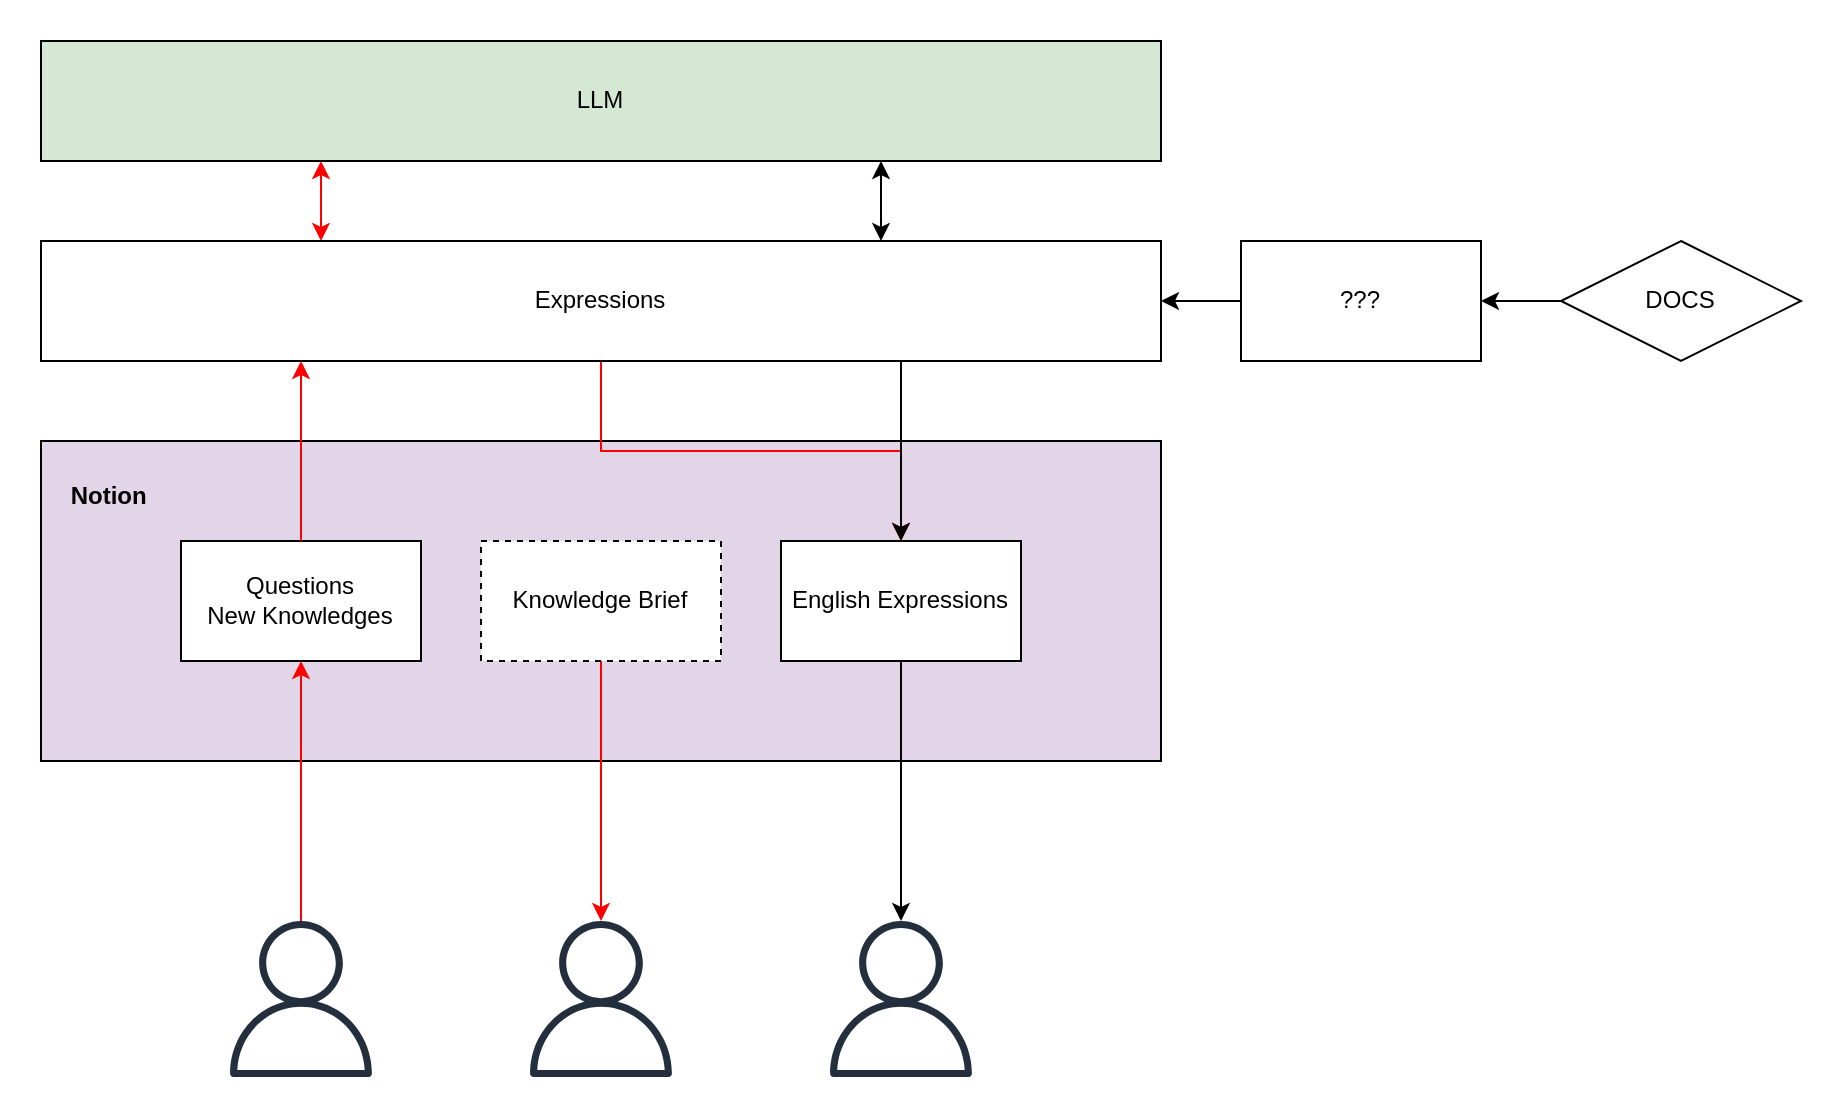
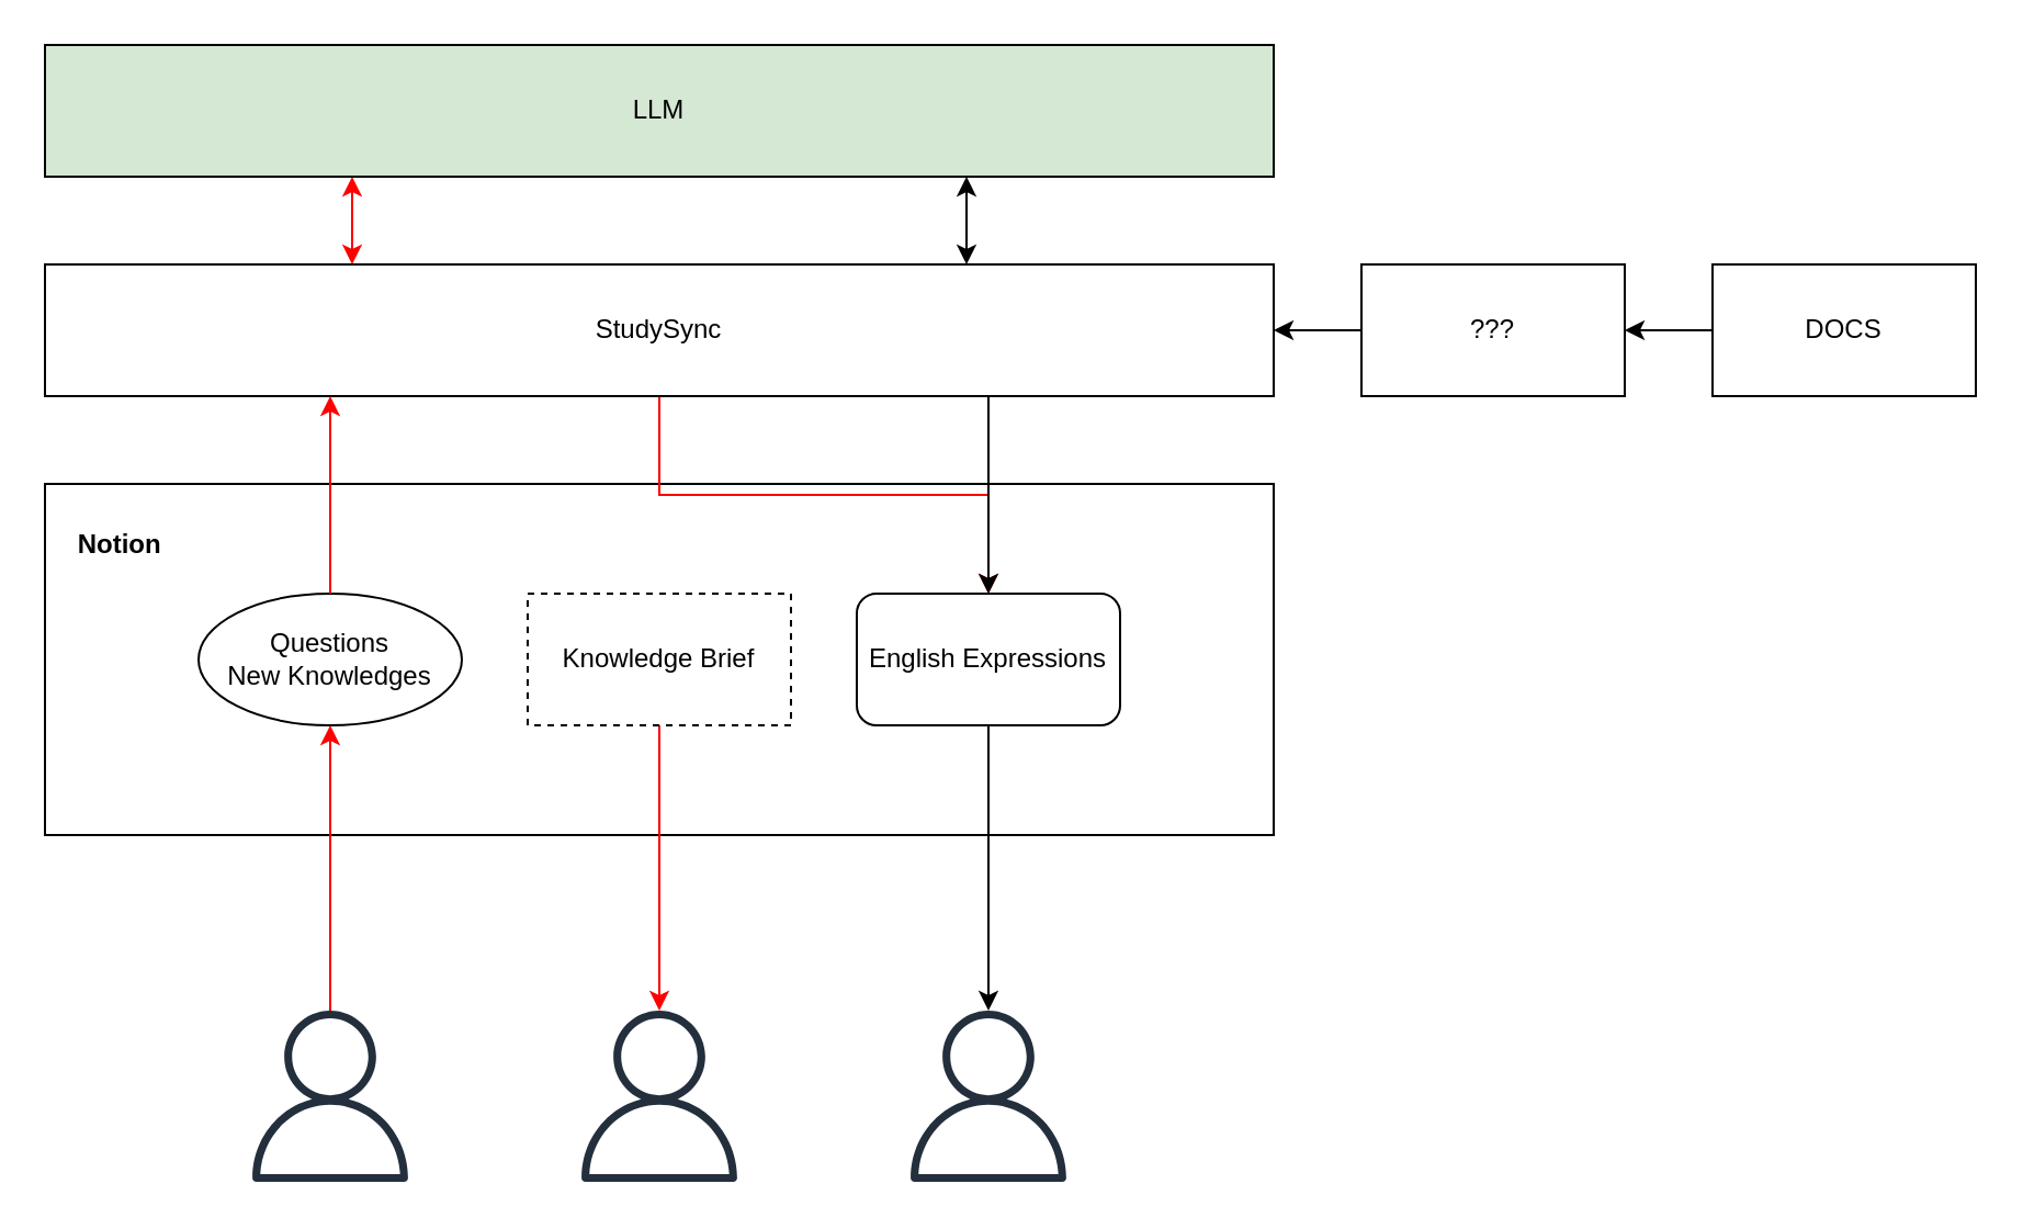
- <mxCell id="14" value="Expressions" style="rounded=0;whiteSpace=wrap;html=1;" vertex="1" parent="1"><mxGeometry x="20" y="120" width="560" height="60" as="geometry" /></mxCell>
+ <mxCell id="14" value="StudySync" style="rounded=0;whiteSpace=wrap;html=1;" vertex="1" parent="1"><mxGeometry x="20" y="120" width="560" height="60" as="geometry" /></mxCell>
- <mxCell id="4" value="DOCS" style="rhombus;whiteSpace=wrap;html=1;" vertex="1" parent="1"><mxGeometry x="780" y="120" width="120" height="60" as="geometry" /></mxCell>
+ <mxCell id="4" value="DOCS" style="rounded=0;whiteSpace=wrap;html=1;" vertex="1" parent="1"><mxGeometry x="780" y="120" width="120" height="60" as="geometry" /></mxCell>
- <mxCell id="2" value="&lt;div&gt;&lt;b&gt;&lt;br&gt;&lt;/b&gt;&lt;/div&gt;&lt;div style=&quot;&quot;&gt;&lt;span style=&quot;background-color: initial;&quot;&gt;&lt;b&gt;&amp;nbsp; &amp;nbsp; Notion&lt;/b&gt;&lt;/span&gt;&lt;/div&gt;&lt;div&gt;&lt;/div&gt;" style="rounded=0;whiteSpace=wrap;html=1;verticalAlign=top;align=left;fillColor=#e1d5e7;" vertex="1" parent="1"><mxGeometry x="20" y="220" width="560" height="160" as="geometry" /></mxCell>
+ <mxCell id="2" value="&lt;div&gt;&lt;b&gt;&lt;br&gt;&lt;/b&gt;&lt;/div&gt;&lt;div style=&quot;&quot;&gt;&lt;span style=&quot;background-color: initial;&quot;&gt;&lt;b&gt;&amp;nbsp; &amp;nbsp; Notion&lt;/b&gt;&lt;/span&gt;&lt;/div&gt;&lt;div&gt;&lt;/div&gt;" style="rounded=0;whiteSpace=wrap;html=1;verticalAlign=top;align=left;" vertex="1" parent="1"><mxGeometry x="20" y="220" width="560" height="160" as="geometry" /></mxCell>
- <mxCell id="7" value="Questions&lt;div&gt;New Knowledges&lt;/div&gt;" style="rounded=0;whiteSpace=wrap;html=1;" vertex="1" parent="1"><mxGeometry x="90" y="270" width="120" height="60" as="geometry" /></mxCell>
+ <mxCell id="7" value="Questions&lt;div&gt;New Knowledges&lt;/div&gt;" style="ellipse;whiteSpace=wrap;html=1;" vertex="1" parent="1"><mxGeometry x="90" y="270" width="120" height="60" as="geometry" /></mxCell>
- <mxCell id="6" value="English Expressions" style="rounded=0;whiteSpace=wrap;html=1;" vertex="1" parent="1"><mxGeometry x="390" y="270" width="120" height="60" as="geometry" /></mxCell>
+ <mxCell id="6" value="English Expressions" style="whiteSpace=wrap;html=1;rounded=1;" vertex="1" parent="1"><mxGeometry x="390" y="270" width="120" height="60" as="geometry" /></mxCell>
